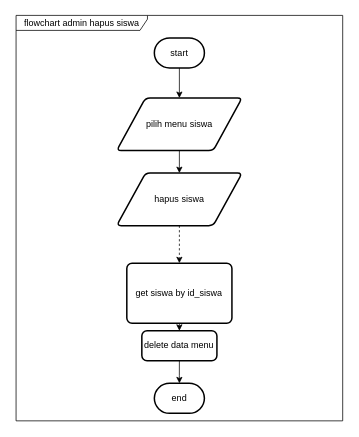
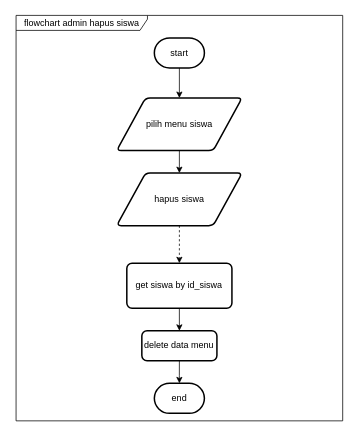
- <mxCell id="13" value="get siswa by id_siswa" style="rounded=1;whiteSpace=wrap;html=1;absoluteArcSize=1;arcSize=14;strokeWidth=2;fillColor=#FFFFFF;" vertex="1" parent="1"><mxGeometry x="168.33" y="350" width="140" height="80" as="geometry" /></mxCell>
+ <mxCell id="13" value="get siswa by id_siswa" style="rounded=1;whiteSpace=wrap;html=1;absoluteArcSize=1;arcSize=14;strokeWidth=2;fillColor=#FFFFFF;" vertex="1" parent="1"><mxGeometry x="168.33" y="350" width="140" height="60" as="geometry" /></mxCell>
